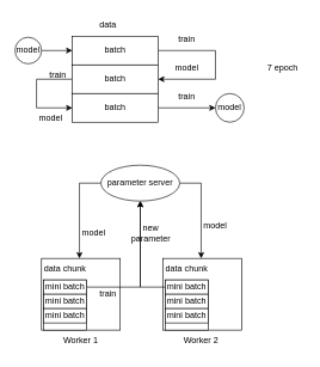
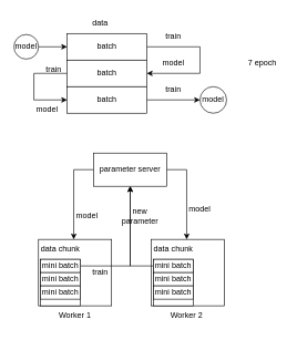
- <mxCell id="20" value="parameter server" style="ellipse;whiteSpace=wrap;html=1;" vertex="1" parent="1"><mxGeometry x="140" y="230" width="110" height="50" as="geometry" /></mxCell>
+ <mxCell id="20" value="parameter server" style="rounded=0;whiteSpace=wrap;html=1;" vertex="1" parent="1"><mxGeometry x="140" y="230" width="110" height="50" as="geometry" /></mxCell>
